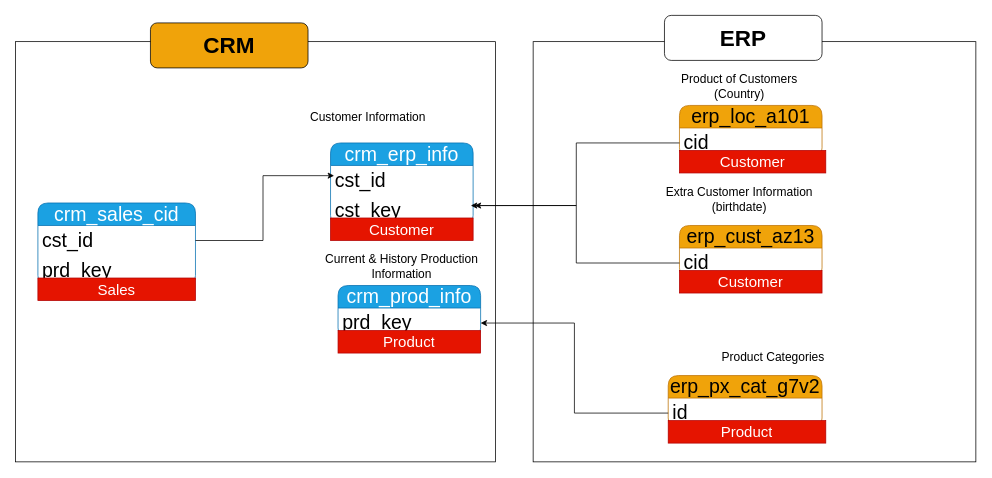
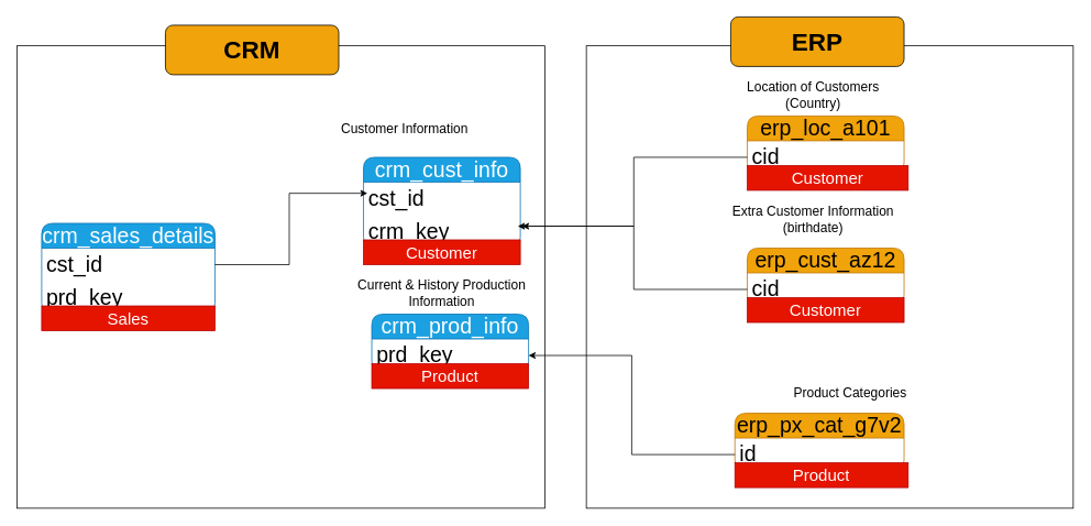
- <mxCell id="28" value="&lt;span style=&quot;font-size: 30px;&quot;&gt;&lt;b&gt;ERP&lt;/b&gt;&lt;/span&gt;" style="rounded=1;whiteSpace=wrap;html=1;" parent="1" vertex="1"><mxGeometry x="885" y="20" width="210" height="60" as="geometry" /></mxCell>
+ <mxCell id="28" value="&lt;span style=&quot;font-size: 30px;&quot;&gt;&lt;b&gt;ERP&lt;/b&gt;&lt;/span&gt;" style="rounded=1;whiteSpace=wrap;html=1;fillColor=#f0a30a;" parent="1" vertex="1"><mxGeometry x="885" y="20" width="210" height="60" as="geometry" /></mxCell>
- <mxCell id="19" value="&lt;span style=&quot;font-size: 16px;&quot;&gt;Product of Customers (Country)&lt;/span&gt;" style="text;html=1;align=center;verticalAlign=middle;whiteSpace=wrap;rounded=0;" parent="1" vertex="1"><mxGeometry x="875" y="100" width="220" height="30" as="geometry" /></mxCell>
+ <mxCell id="19" value="&lt;span style=&quot;font-size: 16px;&quot;&gt;Location of Customers (Country)&lt;/span&gt;" style="text;html=1;align=center;verticalAlign=middle;whiteSpace=wrap;rounded=0;" parent="1" vertex="1"><mxGeometry x="875" y="100" width="220" height="30" as="geometry" /></mxCell>
- <mxCell id="2" value="crm_erp_info" style="swimlane;fontStyle=0;childLayout=stackLayout;horizontal=1;startSize=30;horizontalStack=0;resizeParent=1;resizeParentMax=0;resizeLast=0;collapsible=1;marginBottom=0;whiteSpace=wrap;html=1;rounded=1;fontSize=26;fillColor=#1ba1e2;fontColor=#ffffff;strokeColor=#006EAF;" parent="1" vertex="1"><mxGeometry x="440" y="190" width="190" height="110" as="geometry" /></mxCell>
+ <mxCell id="2" value="crm_cust_info" style="swimlane;fontStyle=0;childLayout=stackLayout;horizontal=1;startSize=30;horizontalStack=0;resizeParent=1;resizeParentMax=0;resizeLast=0;collapsible=1;marginBottom=0;whiteSpace=wrap;html=1;rounded=1;fontSize=26;fillColor=#1ba1e2;fontColor=#ffffff;strokeColor=#006EAF;" parent="1" vertex="1"><mxGeometry x="440" y="190" width="190" height="110" as="geometry" /></mxCell>
- <mxCell id="4" value="cst_key" style="text;strokeColor=none;fillColor=none;align=left;verticalAlign=middle;spacingLeft=4;spacingRight=4;overflow=hidden;points=[[0,0.5],[1,0.5]];portConstraint=eastwest;rotatable=0;whiteSpace=wrap;html=1;fontSize=26;" parent="2" vertex="1"><mxGeometry y="70" width="190" height="40" as="geometry" /></mxCell>
+ <mxCell id="4" value="crm_key" style="text;strokeColor=none;fillColor=none;align=left;verticalAlign=middle;spacingLeft=4;spacingRight=4;overflow=hidden;points=[[0,0.5],[1,0.5]];portConstraint=eastwest;rotatable=0;whiteSpace=wrap;html=1;fontSize=26;" parent="2" vertex="1"><mxGeometry y="70" width="190" height="40" as="geometry" /></mxCell>
- <mxCell id="9" value="crm_sales_cid" style="swimlane;fontStyle=0;childLayout=stackLayout;horizontal=1;startSize=30;horizontalStack=0;resizeParent=1;resizeParentMax=0;resizeLast=0;collapsible=1;marginBottom=0;whiteSpace=wrap;html=1;rounded=1;fontSize=26;fillColor=#1ba1e2;fontColor=#ffffff;strokeColor=#006EAF;" parent="1" vertex="1"><mxGeometry x="50" y="270" width="210" height="110" as="geometry" /></mxCell>
+ <mxCell id="9" value="crm_sales_details" style="swimlane;fontStyle=0;childLayout=stackLayout;horizontal=1;startSize=30;horizontalStack=0;resizeParent=1;resizeParentMax=0;resizeLast=0;collapsible=1;marginBottom=0;whiteSpace=wrap;html=1;rounded=1;fontSize=26;fillColor=#1ba1e2;fontColor=#ffffff;strokeColor=#006EAF;" parent="1" vertex="1"><mxGeometry x="50" y="270" width="210" height="110" as="geometry" /></mxCell>
- <mxCell id="13" value="erp_cust_az13" style="swimlane;fontStyle=0;childLayout=stackLayout;horizontal=1;startSize=30;horizontalStack=0;resizeParent=1;resizeParentMax=0;resizeLast=0;collapsible=1;marginBottom=0;whiteSpace=wrap;html=1;rounded=1;fontSize=26;fillColor=#f0a30a;fontColor=#000000;strokeColor=#BD7000;" parent="1" vertex="1"><mxGeometry x="905" y="300" width="190" height="70" as="geometry" /></mxCell>
+ <mxCell id="13" value="erp_cust_az12" style="swimlane;fontStyle=0;childLayout=stackLayout;horizontal=1;startSize=30;horizontalStack=0;resizeParent=1;resizeParentMax=0;resizeLast=0;collapsible=1;marginBottom=0;whiteSpace=wrap;html=1;rounded=1;fontSize=26;fillColor=#f0a30a;fontColor=#000000;strokeColor=#BD7000;" parent="1" vertex="1"><mxGeometry x="905" y="300" width="190" height="70" as="geometry" /></mxCell>
